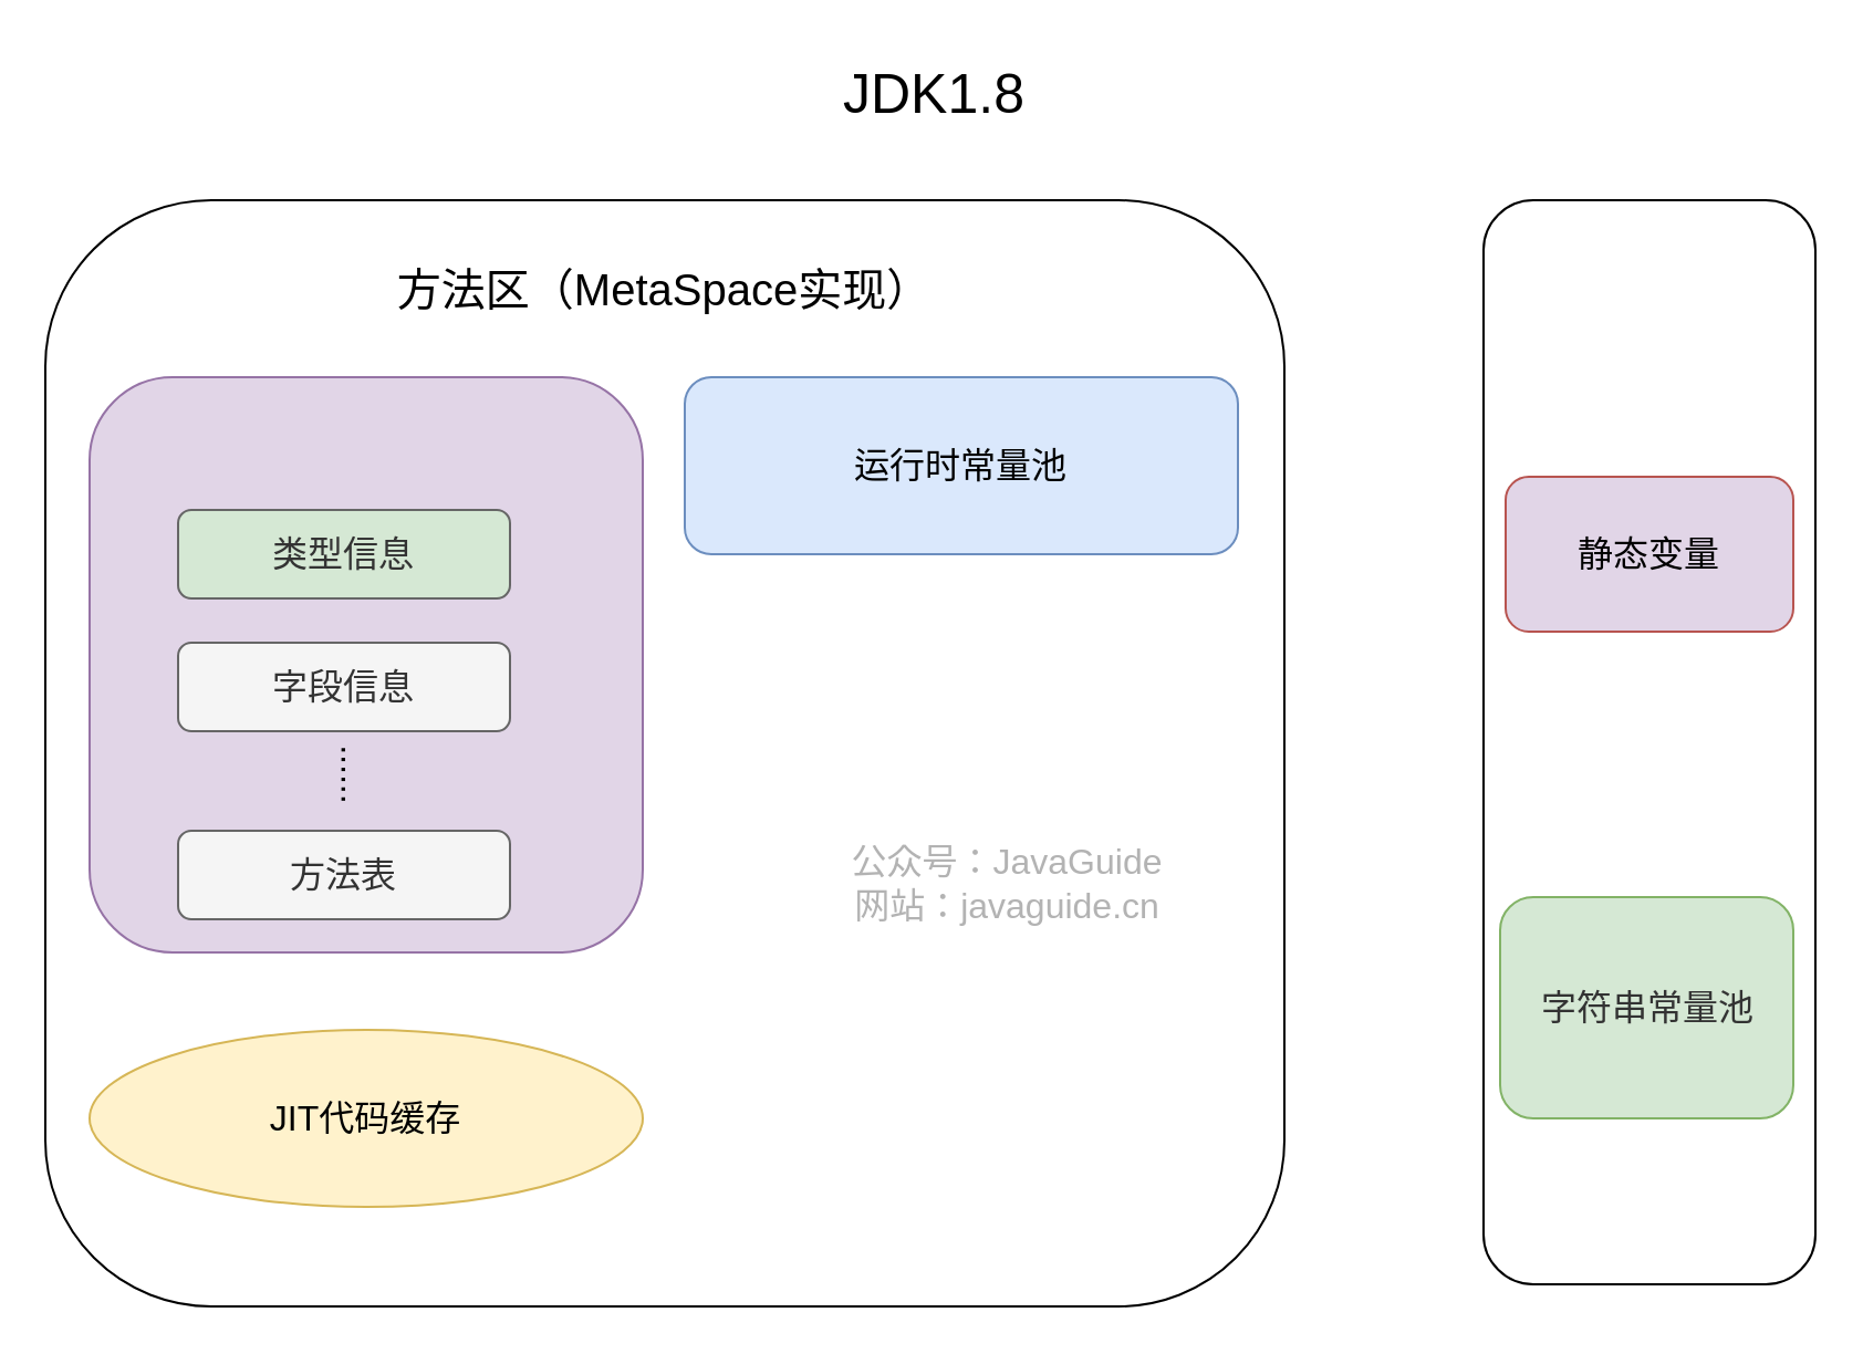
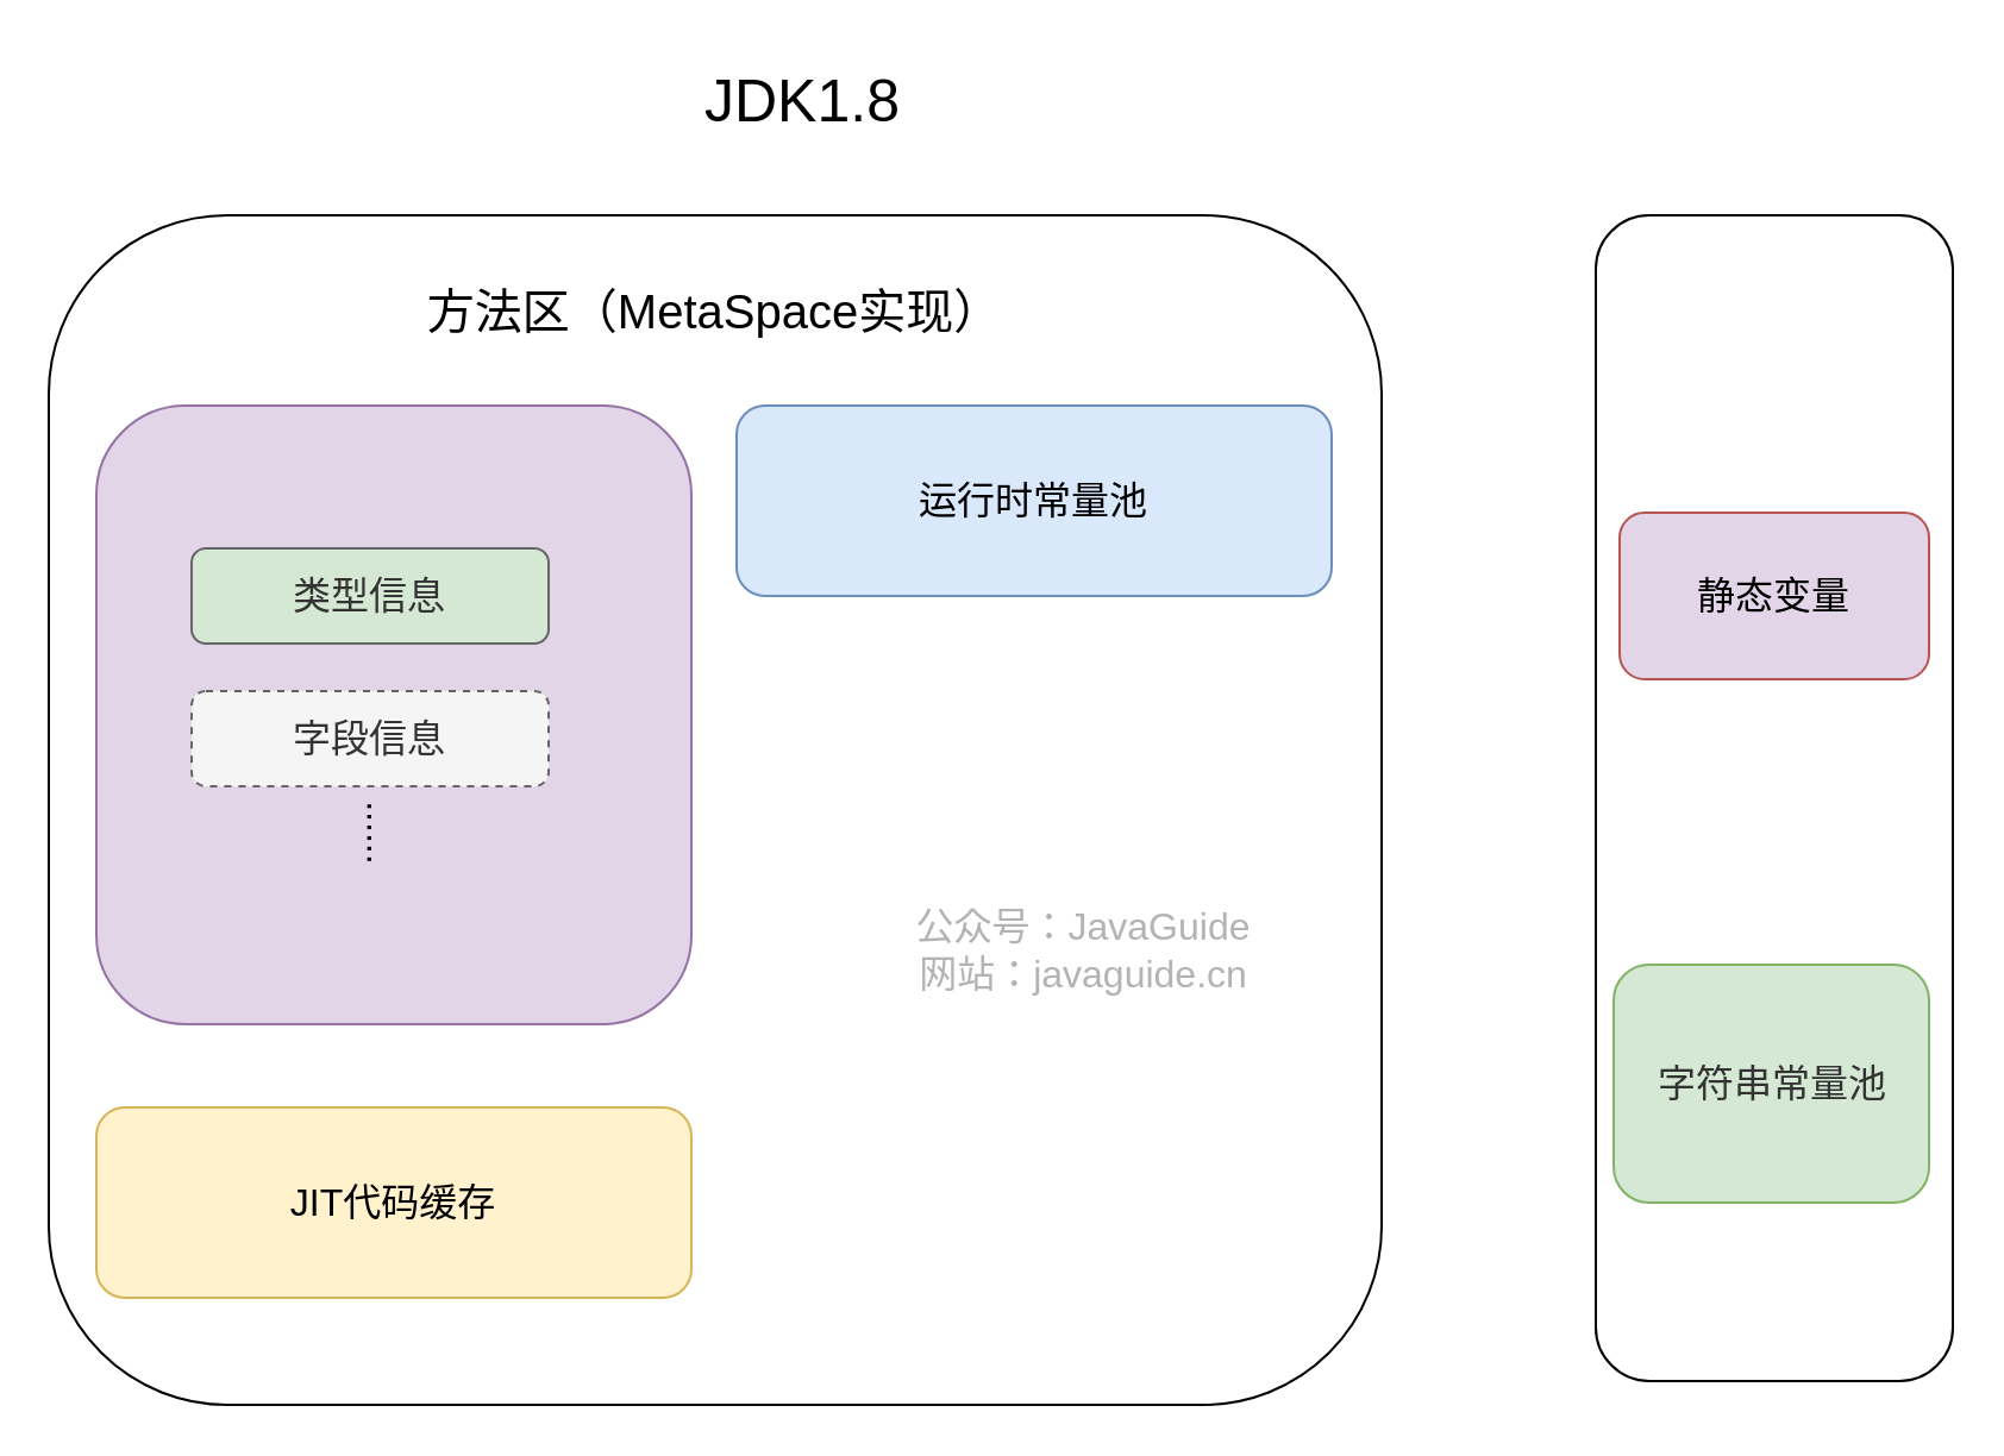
- <mxCell id="15" value="&lt;span style=&quot;color: rgb(0 , 0 , 0) ; font-family: &amp;#34;helvetica&amp;#34; ; font-size: 25px ; font-style: normal ; font-weight: 400 ; letter-spacing: normal ; text-align: center ; text-indent: 0px ; text-transform: none ; word-spacing: 0px ; display: inline ; float: none&quot;&gt;JDK1.8&lt;/span&gt;" style="text;whiteSpace=wrap;html=1;sketch=0;rounded=1;" parent="1" vertex="1"><mxGeometry x="379" y="20" width="110" height="30" as="geometry" /></mxCell>
+ <mxCell id="15" value="&lt;span style=&quot;color: rgb(0 , 0 , 0) ; font-family: &amp;#34;helvetica&amp;#34; ; font-size: 25px ; font-style: normal ; font-weight: 400 ; letter-spacing: normal ; text-align: center ; text-indent: 0px ; text-transform: none ; word-spacing: 0px ; display: inline ; float: none&quot;&gt;JDK1.8&lt;/span&gt;" style="text;whiteSpace=wrap;html=1;sketch=0;rounded=1;" parent="1" vertex="1"><mxGeometry x="294" y="20" width="110" height="30" as="geometry" /></mxCell>
- <mxCell id="11" value="字段信息" style="rounded=1;whiteSpace=wrap;html=1;fillColor=#f5f5f5;strokeColor=#666666;sketch=0;fontSize=16;fontColor=#333333;glass=0;shadow=0;" parent="1" vertex="1"><mxGeometry x="80" y="290" width="150" height="40" as="geometry" /></mxCell>
+ <mxCell id="11" value="字段信息" style="rounded=1;whiteSpace=wrap;html=1;fillColor=#f5f5f5;strokeColor=#666666;sketch=0;fontSize=16;fontColor=#333333;glass=0;shadow=0;dashed=1;" parent="1" vertex="1"><mxGeometry x="80" y="290" width="150" height="40" as="geometry" /></mxCell>
- <mxCell id="12" value="方法表" style="rounded=1;whiteSpace=wrap;html=1;fillColor=#f5f5f5;strokeColor=#666666;sketch=0;fontSize=16;fontColor=#333333;glass=0;shadow=0;" parent="1" vertex="1"><mxGeometry x="80" y="375" width="150" height="40" as="geometry" /></mxCell>
- <mxCell id="8" value="JIT代码缓存" style="ellipse;whiteSpace=wrap;html=1;fillColor=#fff2cc;strokeColor=#d6b656;sketch=0;fontSize=16;glass=0;shadow=0;" parent="1" vertex="1"><mxGeometry x="40" y="465" width="250" height="80" as="geometry" /></mxCell>
+ <mxCell id="8" value="JIT代码缓存" style="rounded=1;whiteSpace=wrap;html=1;fillColor=#fff2cc;strokeColor=#d6b656;sketch=0;fontSize=16;glass=0;shadow=0;" parent="1" vertex="1"><mxGeometry x="40" y="465" width="250" height="80" as="geometry" /></mxCell>
